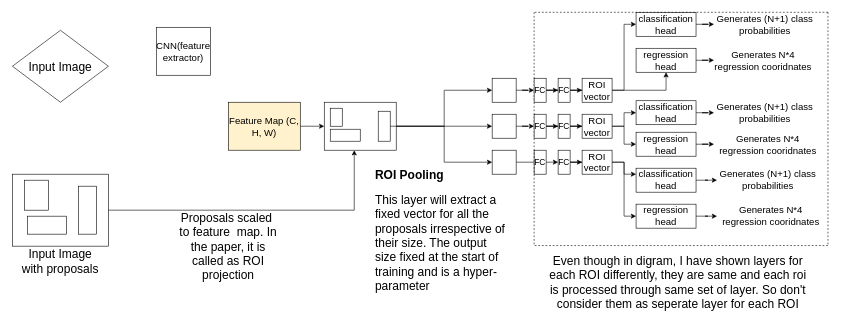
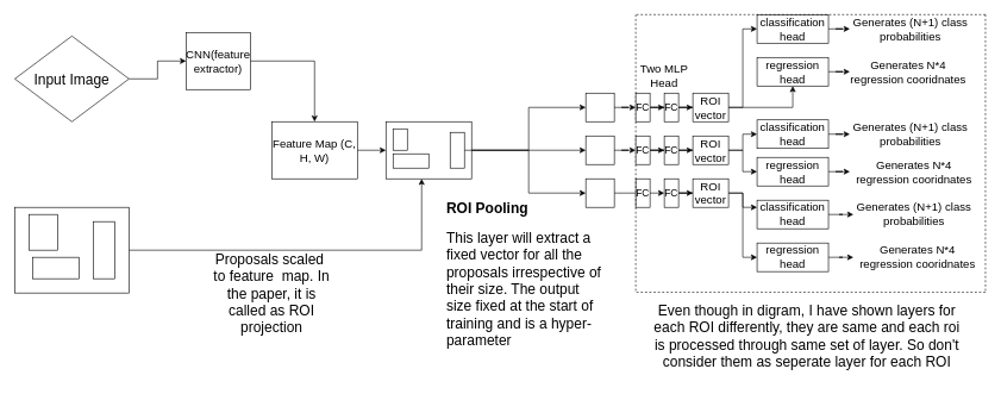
+ <mxCell id="10" value="" style="edgeStyle=orthogonalEdgeStyle;rounded=0;orthogonalLoop=1;jettySize=auto;html=1;" parent="1" source="11" target="13" edge="1"><mxGeometry relative="1" as="geometry" /></mxCell>
+ <mxCell id="2" style="edgeStyle=orthogonalEdgeStyle;rounded=0;orthogonalLoop=1;jettySize=auto;html=1;entryX=0;entryY=0.5;entryDx=0;entryDy=0;" parent="1" source="3" target="11" edge="1"><mxGeometry relative="1" as="geometry" /></mxCell>
+ <mxCell id="68" value="&lt;font style=&quot;font-size: 16px;&quot;&gt;Two MLP Head&lt;/font&gt;" style="text;html=1;strokeColor=none;fillColor=none;align=center;verticalAlign=middle;whiteSpace=wrap;rounded=0;" parent="1" vertex="1"><mxGeometry x="890" y="90" width="80" height="30" as="geometry" /></mxCell>
- <mxCell id="13" value="&lt;font style=&quot;font-size: 16px;&quot;&gt;Feature Map (C, H, W)&lt;/font&gt;" style="whiteSpace=wrap;html=1;rounded=0;fillColor=#fff2cc;" parent="1" vertex="1"><mxGeometry x="380" y="170" width="120" height="80" as="geometry" /></mxCell>
+ <mxCell id="13" value="&lt;font style=&quot;font-size: 16px;&quot;&gt;Feature Map (C, H, W)&lt;/font&gt;" style="whiteSpace=wrap;html=1;rounded=0;" parent="1" vertex="1"><mxGeometry x="380" y="170" width="120" height="80" as="geometry" /></mxCell>
- <mxCell id="9" value="&lt;font style=&quot;font-size: 20px;&quot;&gt;Input Image with proposals&lt;/font&gt;" style="text;html=1;strokeColor=none;fillColor=none;align=center;verticalAlign=middle;whiteSpace=wrap;rounded=0;" parent="1" vertex="1"><mxGeometry x="30" y="420" width="140" height="30" as="geometry" /></mxCell>
